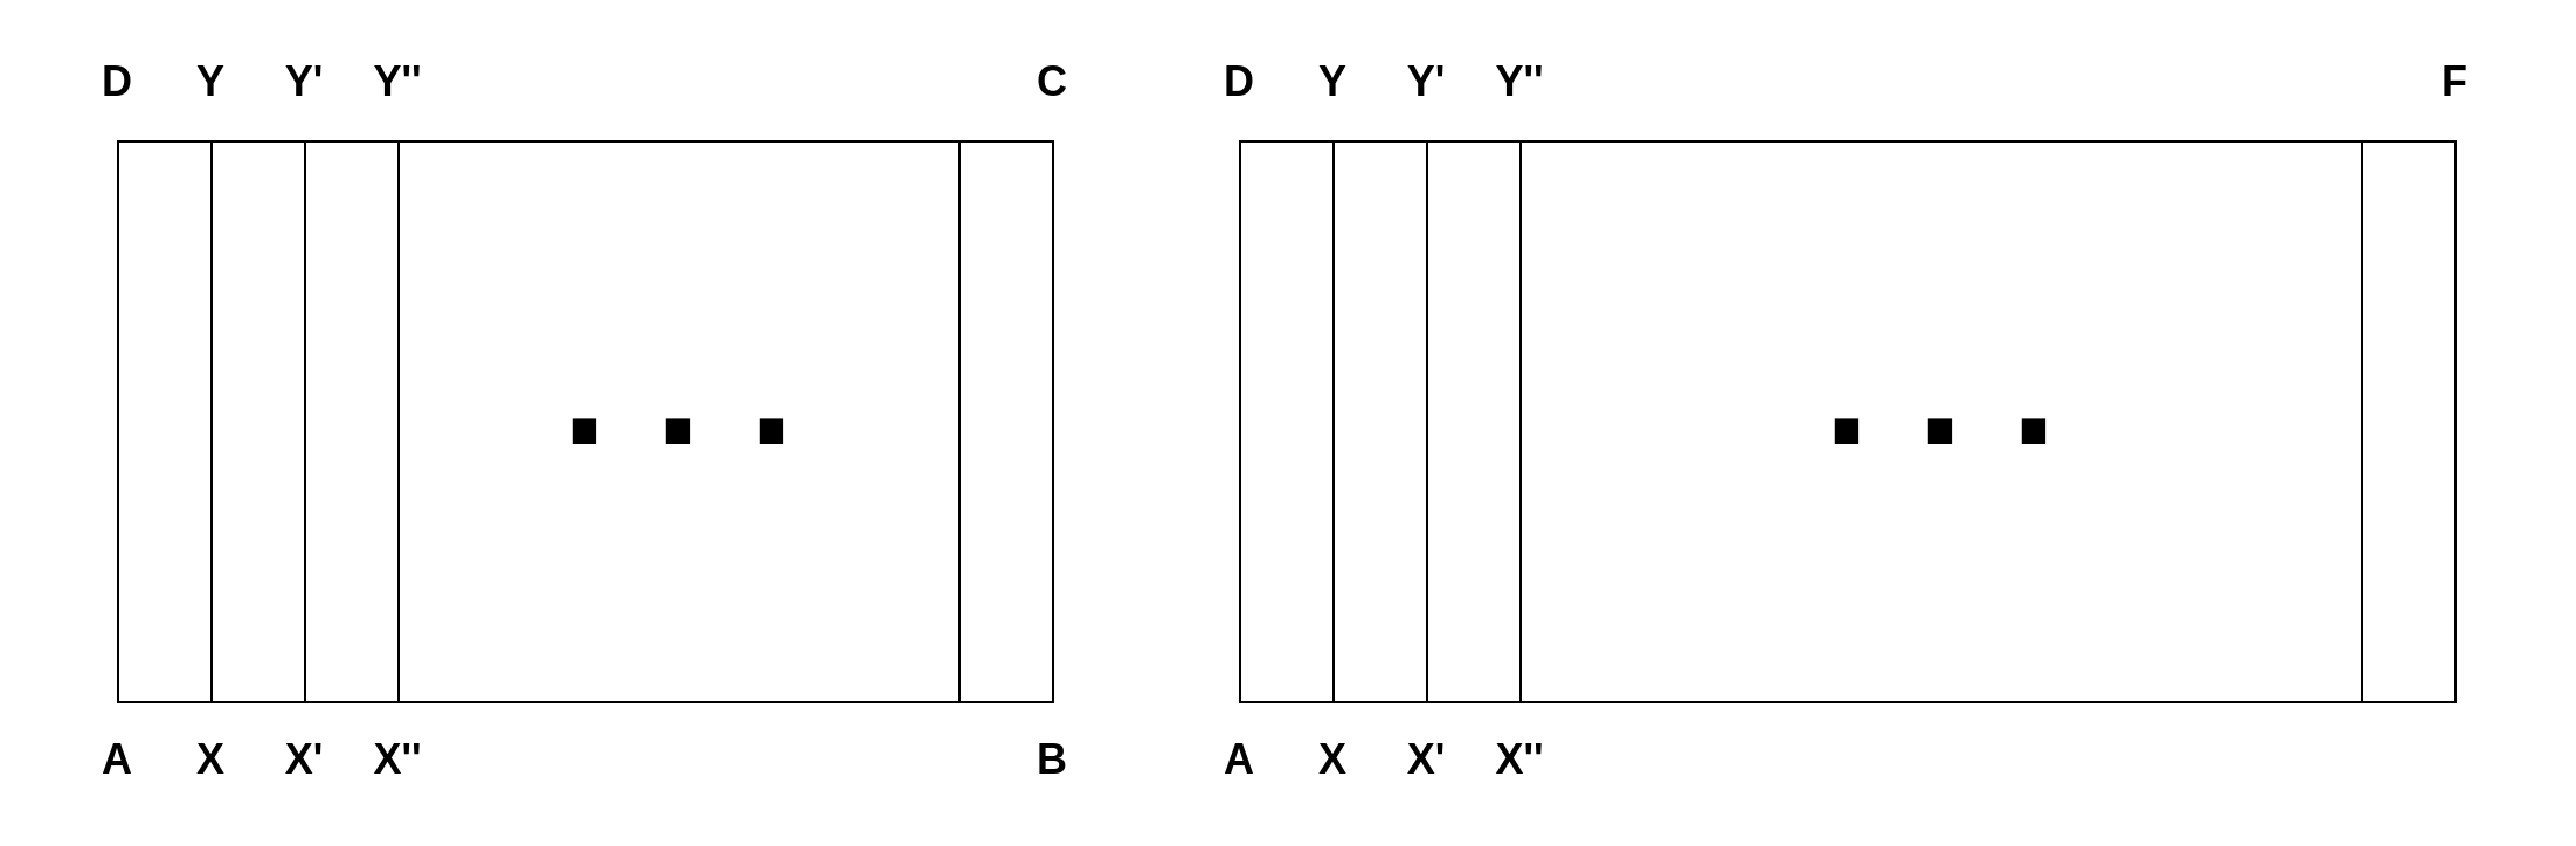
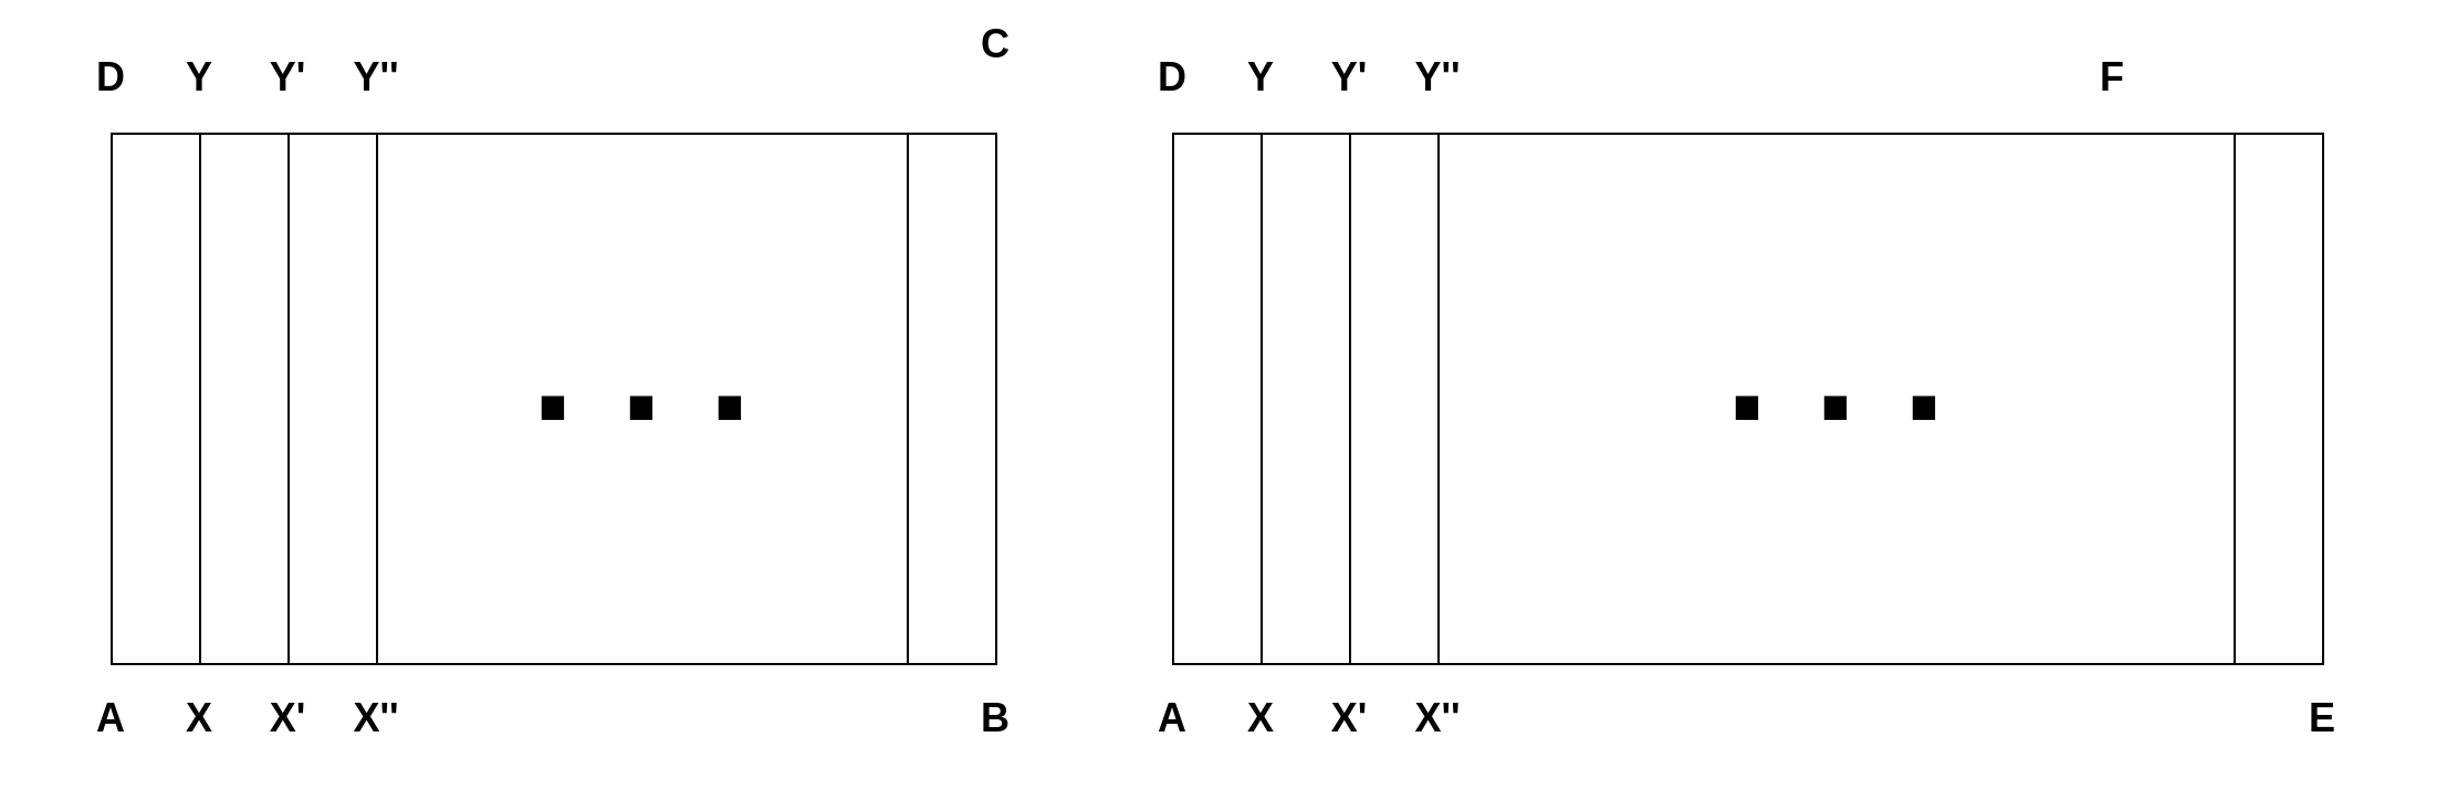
- <mxCell id="6" value="&lt;span style=&quot;font-size: 18px;&quot;&gt;&lt;b&gt;C&lt;/b&gt;&lt;/span&gt;" style="text;html=1;align=center;verticalAlign=middle;whiteSpace=wrap;rounded=0;" vertex="1" parent="1"><mxGeometry x="420" y="20" width="60" height="30" as="geometry" /></mxCell>
+ <mxCell id="6" value="&lt;span style=&quot;font-size: 18px;&quot;&gt;&lt;b&gt;C&lt;/b&gt;&lt;/span&gt;" style="text;html=1;align=center;verticalAlign=middle;whiteSpace=wrap;rounded=0;" vertex="1" parent="1"><mxGeometry x="420" y="5" width="60" height="30" as="geometry" /></mxCell>
- <mxCell id="22" value="&lt;span style=&quot;font-size: 18px;&quot;&gt;&lt;b&gt;F&lt;/b&gt;&lt;/span&gt;" style="text;html=1;align=center;verticalAlign=middle;whiteSpace=wrap;rounded=0;" vertex="1" parent="1"><mxGeometry x="1020" y="20" width="60" height="30" as="geometry" /></mxCell>
+ <mxCell id="22" value="&lt;span style=&quot;font-size: 18px;&quot;&gt;&lt;b&gt;F&lt;/b&gt;&lt;/span&gt;" style="text;html=1;align=center;verticalAlign=middle;whiteSpace=wrap;rounded=0;" vertex="1" parent="1"><mxGeometry x="925" y="20" width="60" height="30" as="geometry" /></mxCell>
+ <mxCell id="21" value="&lt;span style=&quot;font-size: 18px;&quot;&gt;&lt;b&gt;E&lt;/b&gt;&lt;/span&gt;" style="text;html=1;align=center;verticalAlign=middle;whiteSpace=wrap;rounded=0;" vertex="1" parent="1"><mxGeometry x="1020" y="310" width="60" height="30" as="geometry" /></mxCell>
